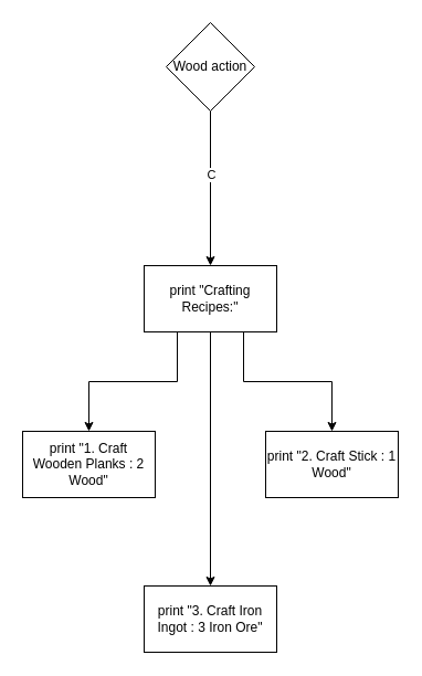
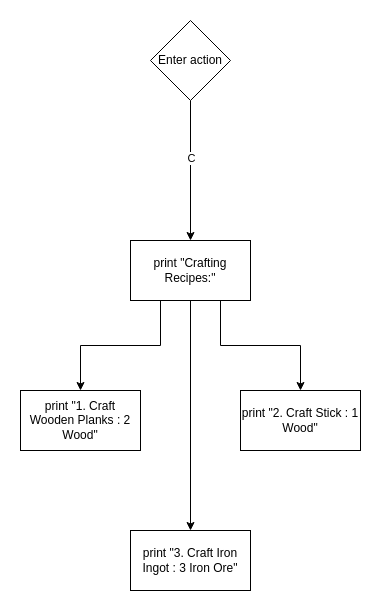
- <mxCell id="4" value="Wood action" style="rhombus;whiteSpace=wrap;html=1;" vertex="1" parent="1"><mxGeometry x="150" y="20" width="80" height="80" as="geometry" /></mxCell>
+ <mxCell id="4" value="Enter action" style="rhombus;whiteSpace=wrap;html=1;" vertex="1" parent="1"><mxGeometry x="150" y="20" width="80" height="80" as="geometry" /></mxCell>
